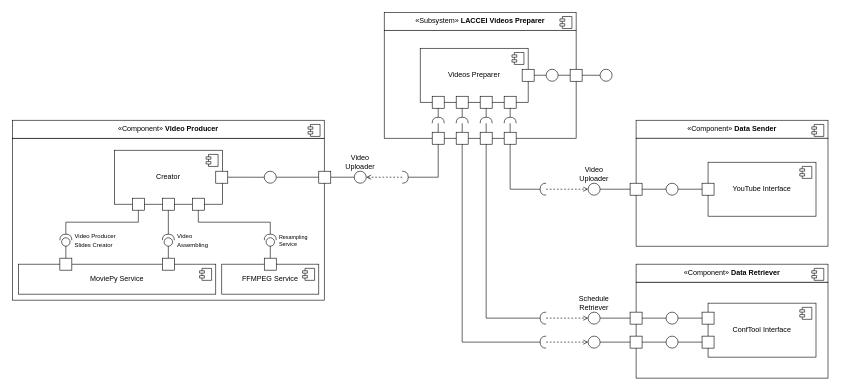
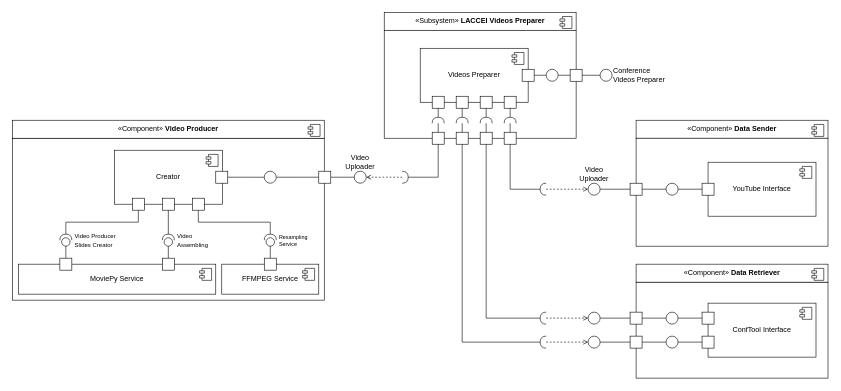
+ <mxCell id="115" value="Conference Videos Preparer" style="text;html=1;align=left;verticalAlign=middle;whiteSpace=wrap;rounded=0;" parent="1" vertex="1"><mxGeometry x="1020" y="110" width="100" height="30" as="geometry" /></mxCell>
- <mxCell id="83" value="Schedule Retriever" style="text;html=1;align=center;verticalAlign=middle;whiteSpace=wrap;rounded=0;" parent="1" vertex="1"><mxGeometry x="960" y="490" width="60" height="30" as="geometry" /></mxCell>
